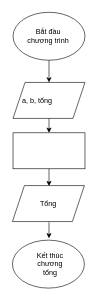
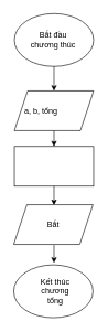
- <mxCell id="3" value="Bắt đầu chương trình" style="text;strokeColor=none;align=center;fillColor=none;html=1;verticalAlign=middle;whiteSpace=wrap;rounded=0;" vertex="1" parent="1"><mxGeometry x="40" y="40" width="80" height="40" as="geometry" /></mxCell>
+ <mxCell id="3" value="Bắt đầu chương thúc" style="text;strokeColor=none;align=center;fillColor=none;html=1;verticalAlign=middle;whiteSpace=wrap;rounded=0;" vertex="1" parent="1"><mxGeometry x="40" y="40" width="80" height="40" as="geometry" /></mxCell>
- <mxCell id="13" value="Tổng" style="text;strokeColor=none;align=center;fillColor=none;html=1;verticalAlign=middle;whiteSpace=wrap;rounded=0;" vertex="1" parent="1"><mxGeometry x="30" y="319" width="100" height="40" as="geometry" /></mxCell>
+ <mxCell id="13" value="Bắt" style="text;strokeColor=none;align=center;fillColor=none;html=1;verticalAlign=middle;whiteSpace=wrap;rounded=0;" vertex="1" parent="1"><mxGeometry x="30" y="319" width="100" height="40" as="geometry" /></mxCell>
